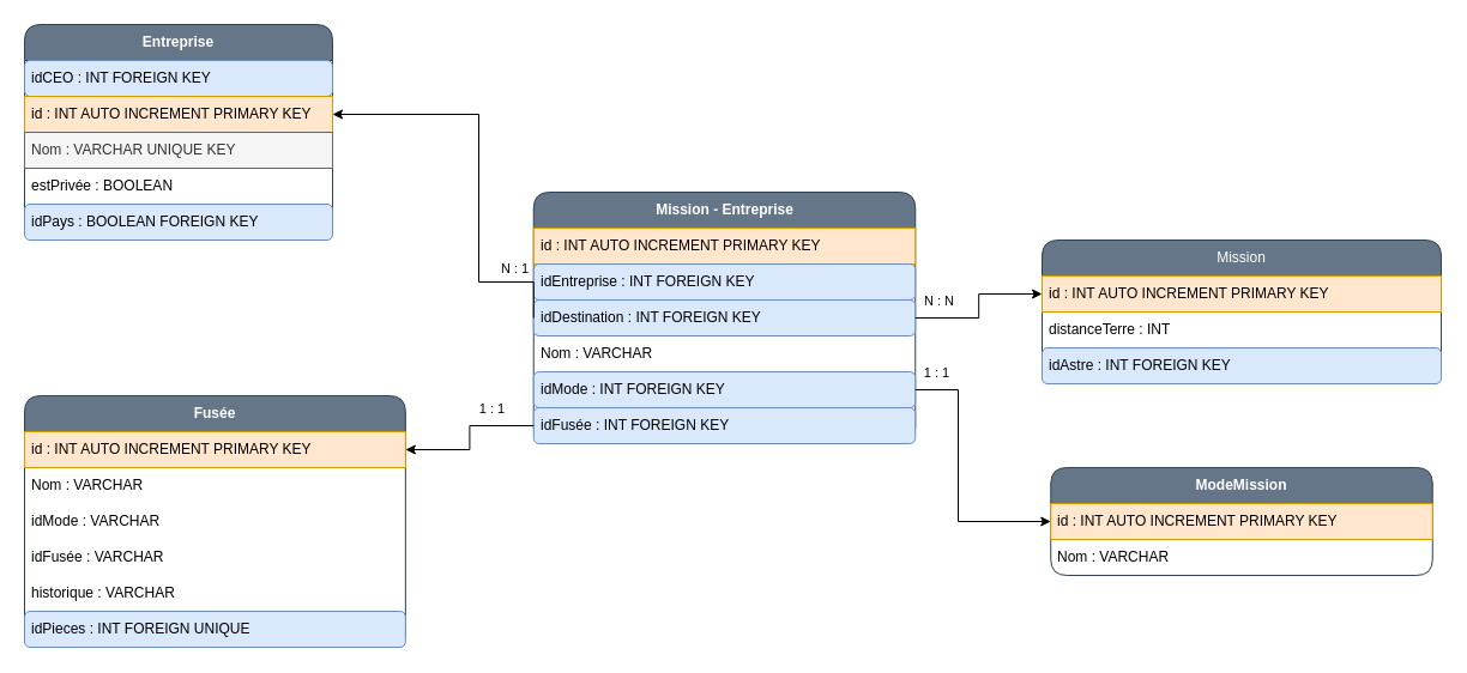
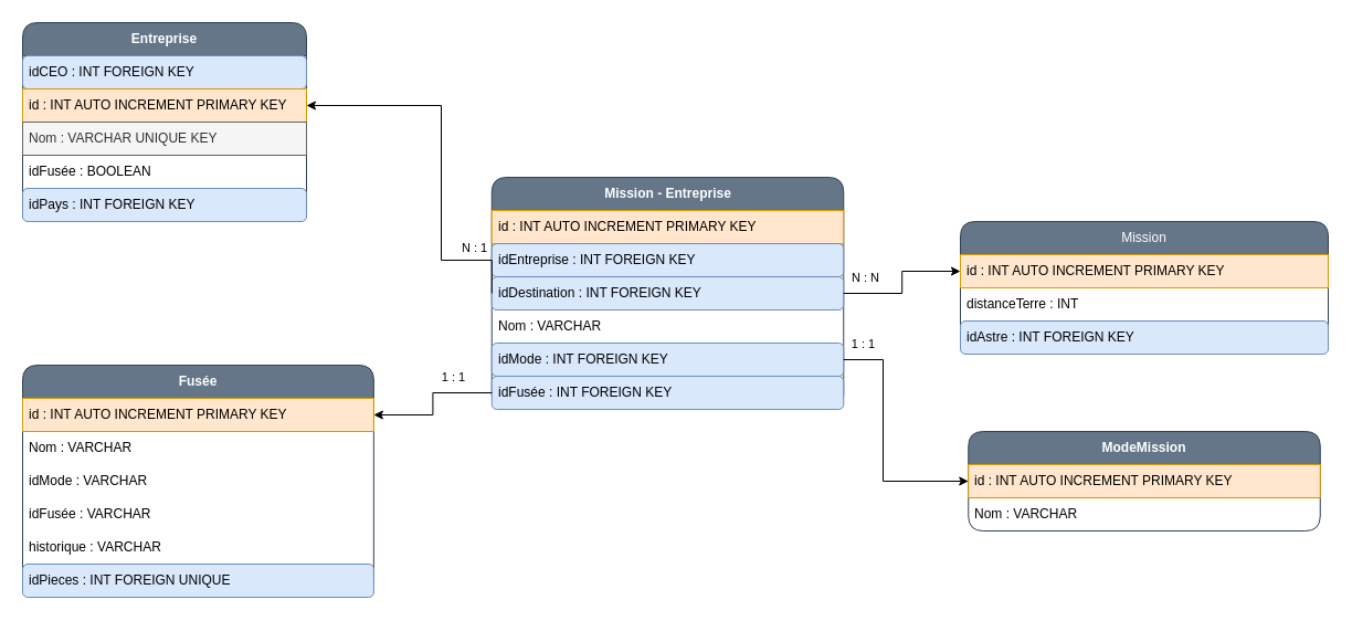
- <mxCell id="13" value="estPrivée : BOOLEAN" style="text;strokeColor=none;fillColor=none;align=left;verticalAlign=middle;spacingLeft=4;spacingRight=4;overflow=hidden;points=[[0,0.5],[1,0.5]];portConstraint=eastwest;rotatable=0;whiteSpace=wrap;html=1;rounded=1;" vertex="1" parent="9"><mxGeometry y="120" width="257" height="30" as="geometry" /></mxCell>
+ <mxCell id="13" value="idFusée : BOOLEAN" style="text;strokeColor=none;fillColor=none;align=left;verticalAlign=middle;spacingLeft=4;spacingRight=4;overflow=hidden;points=[[0,0.5],[1,0.5]];portConstraint=eastwest;rotatable=0;whiteSpace=wrap;html=1;rounded=1;" vertex="1" parent="9"><mxGeometry y="120" width="257" height="30" as="geometry" /></mxCell>
- <mxCell id="14" value="idPays : BOOLEAN FOREIGN KEY" style="text;strokeColor=#6c8ebf;fillColor=#dae8fc;align=left;verticalAlign=middle;spacingLeft=4;spacingRight=4;overflow=hidden;points=[[0,0.5],[1,0.5]];portConstraint=eastwest;rotatable=0;whiteSpace=wrap;html=1;rounded=1;" vertex="1" parent="9"><mxGeometry y="150" width="257" height="30" as="geometry" /></mxCell>
+ <mxCell id="14" value="idPays : INT FOREIGN KEY" style="text;strokeColor=#6c8ebf;fillColor=#dae8fc;align=left;verticalAlign=middle;spacingLeft=4;spacingRight=4;overflow=hidden;points=[[0,0.5],[1,0.5]];portConstraint=eastwest;rotatable=0;whiteSpace=wrap;html=1;rounded=1;" vertex="1" parent="9"><mxGeometry y="150" width="257" height="30" as="geometry" /></mxCell>
